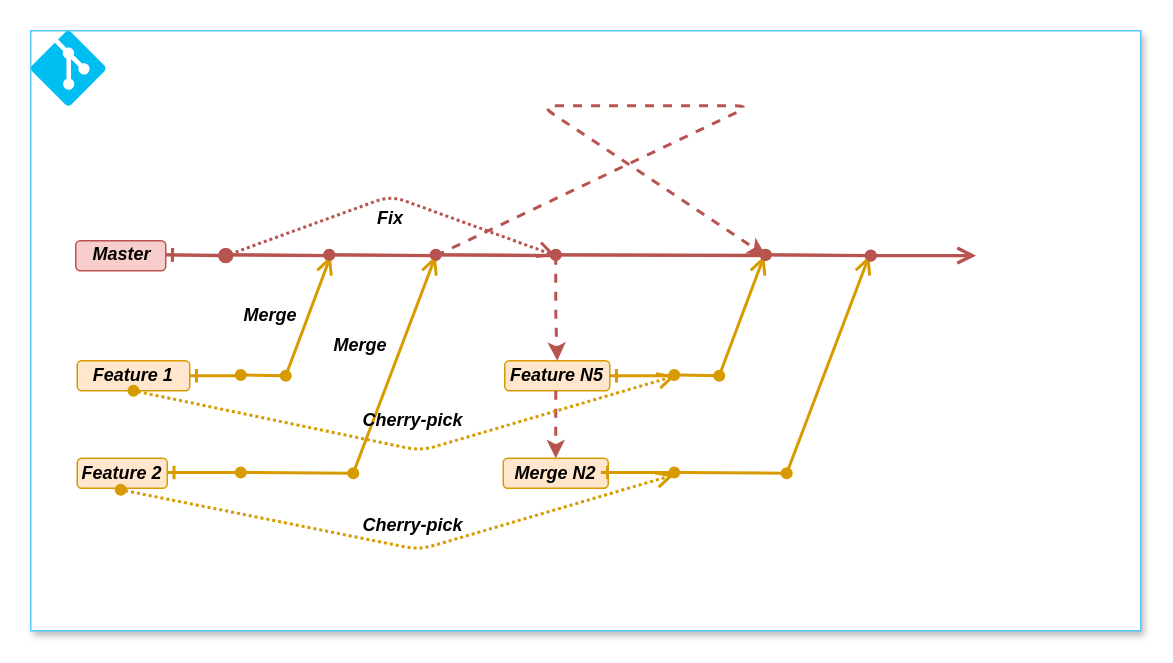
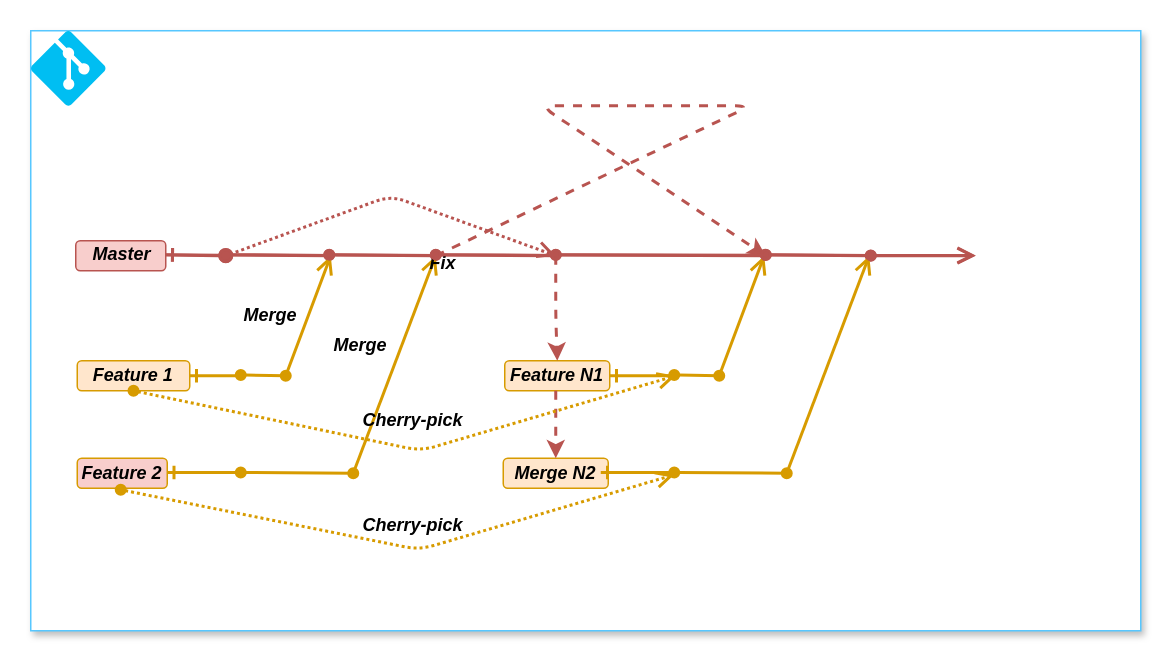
- <mxCell id="36" value="Fix" style="text;html=1;strokeColor=none;fillColor=none;align=center;verticalAlign=middle;whiteSpace=wrap;rounded=0;fontStyle=3" vertex="1" parent="1"><mxGeometry x="240" y="135" width="40" height="20" as="geometry" /></mxCell>
+ <mxCell id="36" value="Fix" style="text;html=1;strokeColor=none;fillColor=none;align=center;verticalAlign=middle;whiteSpace=wrap;rounded=0;fontStyle=3" vertex="1" parent="1"><mxGeometry x="275" y="165" width="40" height="20" as="geometry" /></mxCell>
- <mxCell id="25" value="&lt;span style=&quot;font-style: italic ; font-weight: 700&quot;&gt;Feature N5&lt;/span&gt;" style="rounded=1;whiteSpace=wrap;html=1;fillColor=#ffe6cc;strokeColor=#d79b00;" vertex="1" parent="1"><mxGeometry x="336" y="240" width="70" height="20" as="geometry" /></mxCell>
+ <mxCell id="25" value="&lt;span style=&quot;font-style: italic ; font-weight: 700&quot;&gt;Feature N1&lt;/span&gt;" style="rounded=1;whiteSpace=wrap;html=1;fillColor=#ffe6cc;strokeColor=#d79b00;" vertex="1" parent="1"><mxGeometry x="336" y="240" width="70" height="20" as="geometry" /></mxCell>
- <mxCell id="17" value="&lt;span style=&quot;font-style: italic ; font-weight: 700&quot;&gt;Feature 2&lt;/span&gt;" style="rounded=1;whiteSpace=wrap;html=1;fillColor=#ffe6cc;strokeColor=#d79b00;" vertex="1" parent="1"><mxGeometry x="51" y="305" width="60" height="20" as="geometry" /></mxCell>
+ <mxCell id="17" value="&lt;span style=&quot;font-style: italic ; font-weight: 700&quot;&gt;Feature 2&lt;/span&gt;" style="rounded=1;whiteSpace=wrap;html=1;fillColor=#f8cecc;strokeColor=#d79b00;" vertex="1" parent="1"><mxGeometry x="51" y="305" width="60" height="20" as="geometry" /></mxCell>
